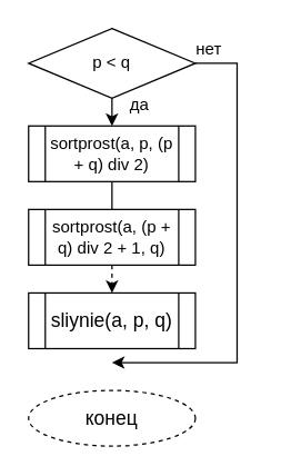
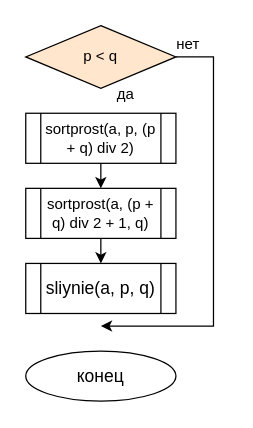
- <mxCell id="4" value="p &amp;lt; q" style="rhombus;whiteSpace=wrap;html=1;" vertex="1" parent="1"><mxGeometry x="20" y="20" width="120" height="50" as="geometry" /></mxCell>
+ <mxCell id="4" value="p &amp;lt; q" style="rhombus;whiteSpace=wrap;html=1;fillColor=#ffe6cc;" vertex="1" parent="1"><mxGeometry x="20" y="20" width="120" height="50" as="geometry" /></mxCell>
- <mxCell id="2" style="edgeStyle=orthogonalEdgeStyle;rounded=0;orthogonalLoop=1;jettySize=auto;html=1;exitX=0.5;exitY=1;exitDx=0;exitDy=0;entryX=0.5;entryY=0;entryDx=0;entryDy=0;" edge="1" parent="1" source="4" target="9"><mxGeometry relative="1" as="geometry" /></mxCell>
- <mxCell id="8" style="edgeStyle=orthogonalEdgeStyle;rounded=0;orthogonalLoop=1;jettySize=auto;html=1;exitX=0.5;exitY=1;exitDx=0;exitDy=0;entryX=0.5;entryY=0;entryDx=0;entryDy=0;endArrow=none;" edge="1" parent="1" source="9" target="7"><mxGeometry relative="1" as="geometry" /></mxCell>
+ <mxCell id="8" style="edgeStyle=orthogonalEdgeStyle;rounded=0;orthogonalLoop=1;jettySize=auto;html=1;exitX=0.5;exitY=1;exitDx=0;exitDy=0;entryX=0.5;entryY=0;entryDx=0;entryDy=0;" edge="1" parent="1" source="9" target="7"><mxGeometry relative="1" as="geometry" /></mxCell>
- <mxCell id="6" style="edgeStyle=orthogonalEdgeStyle;rounded=0;orthogonalLoop=1;jettySize=auto;html=1;exitX=0.5;exitY=1;exitDx=0;exitDy=0;entryX=0.5;entryY=0;entryDx=0;entryDy=0;dashed=1;" edge="1" parent="1" source="7" target="5"><mxGeometry relative="1" as="geometry" /></mxCell>
+ <mxCell id="6" style="edgeStyle=orthogonalEdgeStyle;rounded=0;orthogonalLoop=1;jettySize=auto;html=1;exitX=0.5;exitY=1;exitDx=0;exitDy=0;entryX=0.5;entryY=0;entryDx=0;entryDy=0;" edge="1" parent="1" source="7" target="5"><mxGeometry relative="1" as="geometry" /></mxCell>
- <mxCell id="10" value="&lt;font style=&quot;font-size: 14px;&quot;&gt;конец&lt;/font&gt;" style="ellipse;whiteSpace=wrap;html=1;dashed=1;" vertex="1" parent="1"><mxGeometry x="20" y="280" width="120" height="40" as="geometry" /></mxCell>
+ <mxCell id="10" value="&lt;font style=&quot;font-size: 14px;&quot;&gt;конец&lt;/font&gt;" style="ellipse;whiteSpace=wrap;html=1;" vertex="1" parent="1"><mxGeometry x="20" y="280" width="120" height="40" as="geometry" /></mxCell>
